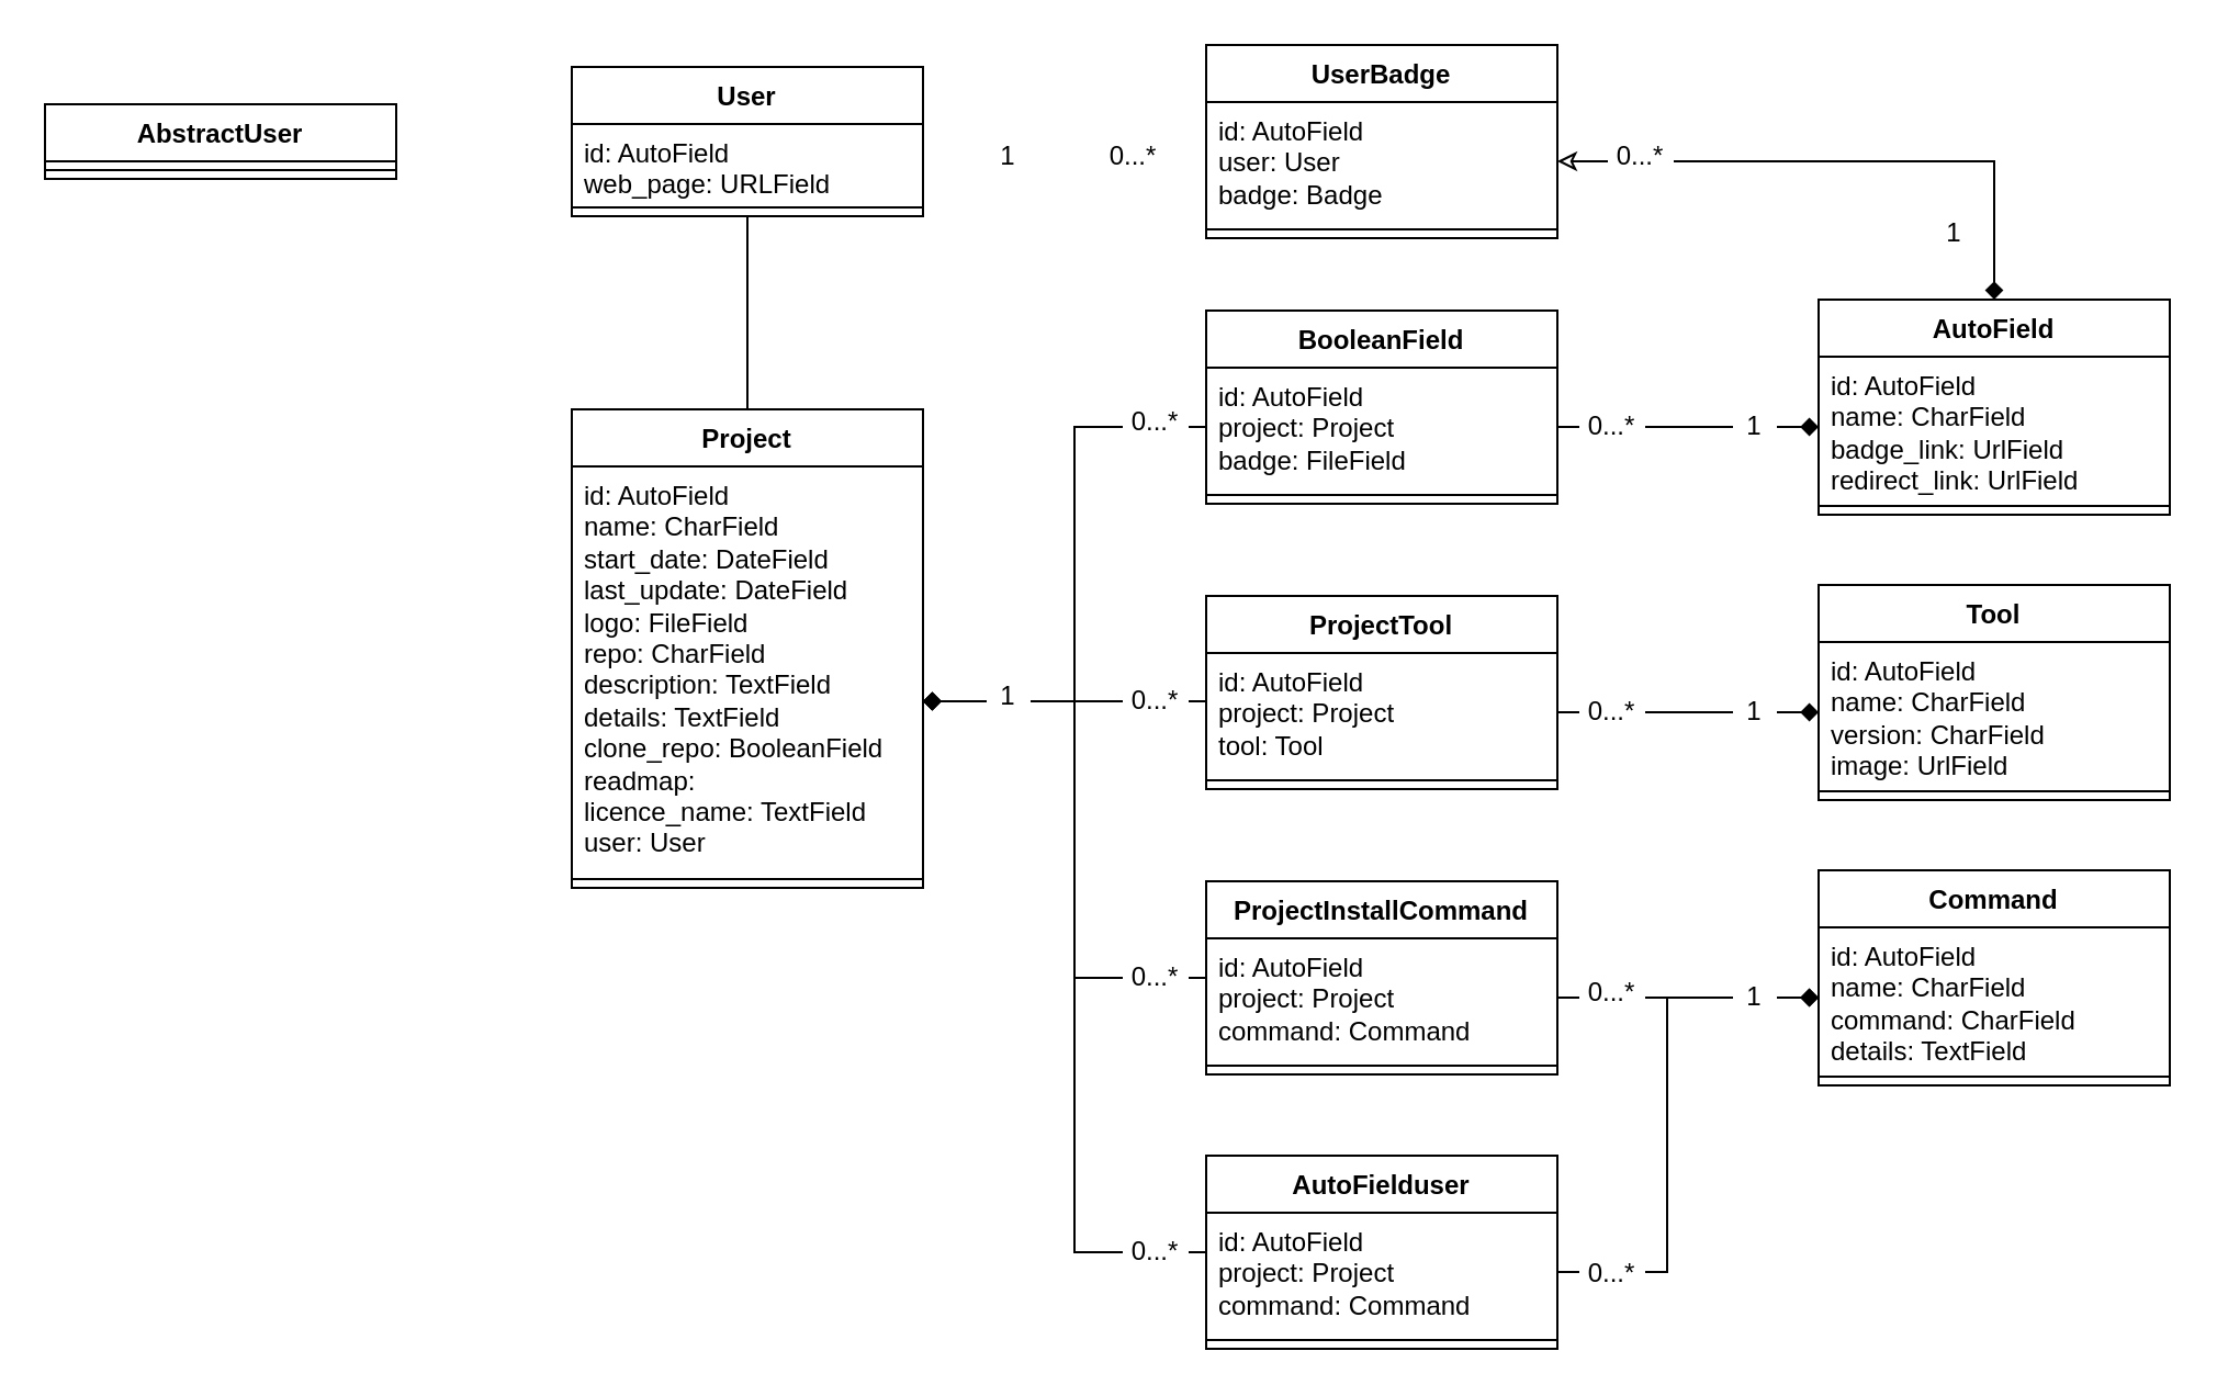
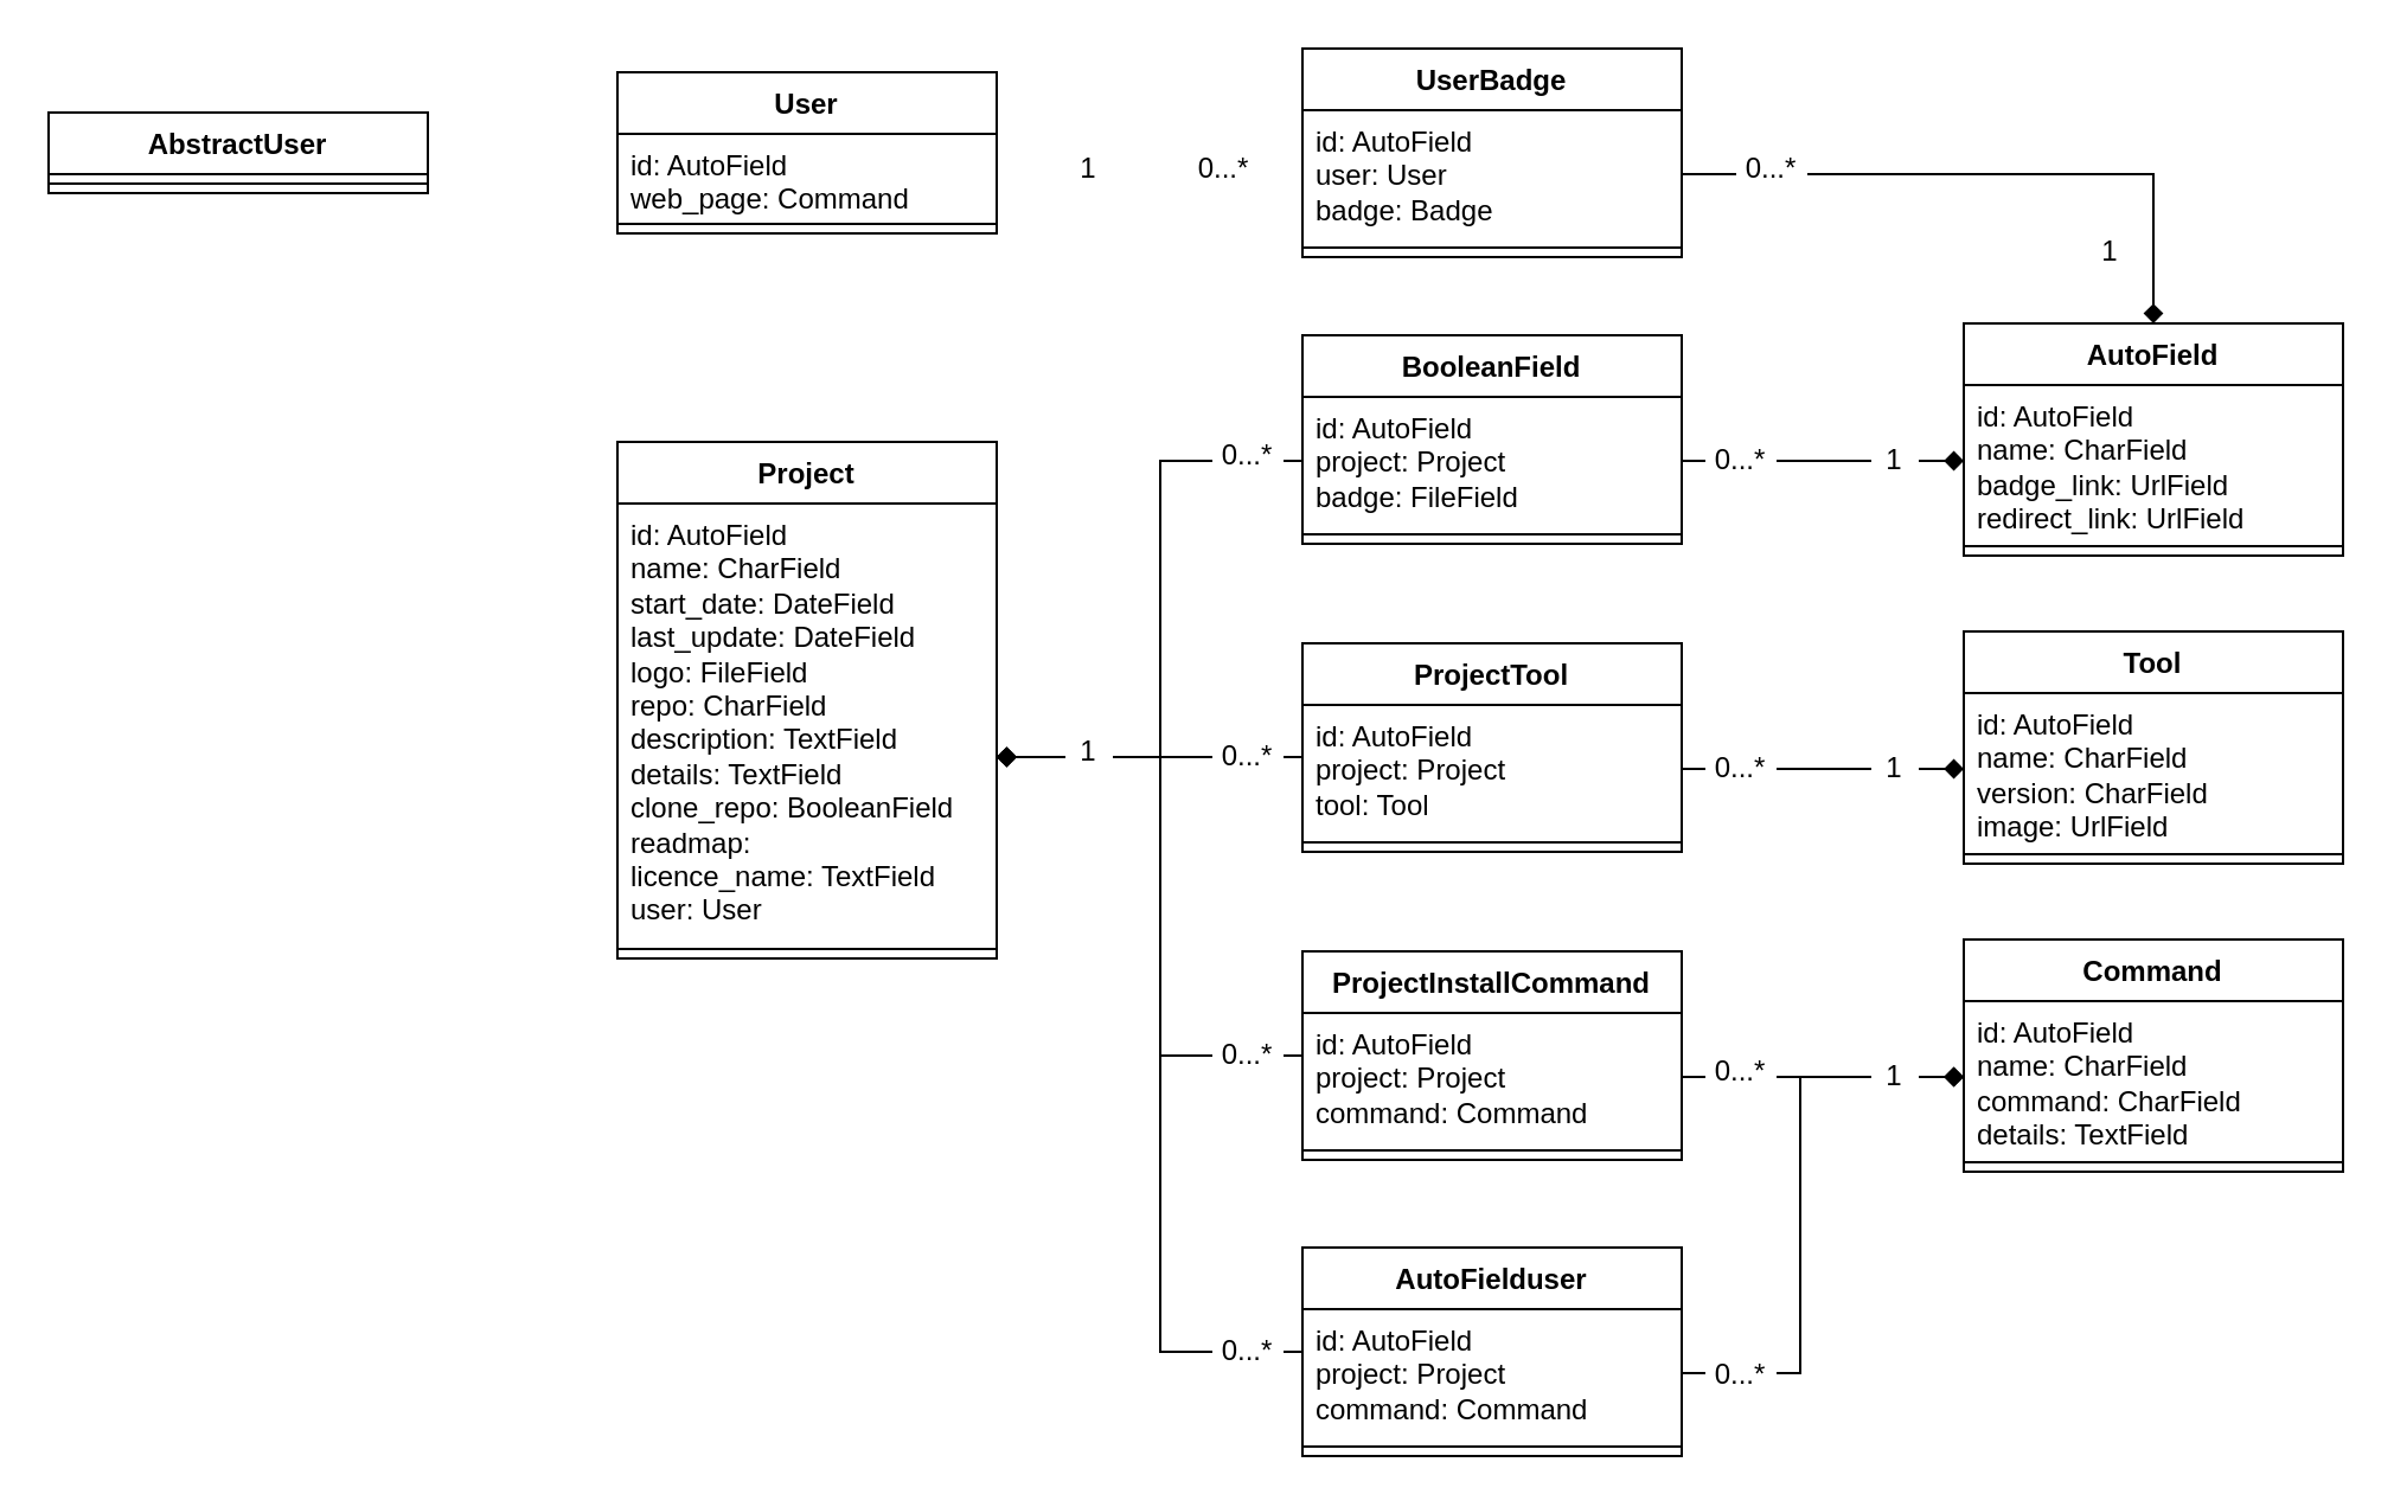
- <mxCell id="5" style="edgeStyle=orthogonalEdgeStyle;rounded=0;orthogonalLoop=1;jettySize=auto;html=1;endArrow=classic;endFill=0;startArrow=diamond;startFill=1;" edge="1" parent="1" source="6" target="22"><mxGeometry relative="1" as="geometry" /></mxCell>
+ <mxCell id="5" style="edgeStyle=orthogonalEdgeStyle;rounded=0;orthogonalLoop=1;jettySize=auto;html=1;endArrow=none;endFill=0;startArrow=diamond;startFill=1;" edge="1" parent="1" source="6" target="22"><mxGeometry relative="1" as="geometry" /></mxCell>
- <mxCell id="17" value="id: AutoField&lt;br&gt;web_page: URLField" style="text;strokeColor=none;fillColor=none;align=left;verticalAlign=top;spacingLeft=4;spacingRight=4;overflow=hidden;rotatable=0;points=[[0,0.5],[1,0.5]];portConstraint=eastwest;whiteSpace=wrap;html=1;" parent="16" vertex="1"><mxGeometry y="26" width="160" height="34" as="geometry" /></mxCell>
+ <mxCell id="17" value="id: AutoField&lt;br&gt;web_page: Command" style="text;strokeColor=none;fillColor=none;align=left;verticalAlign=top;spacingLeft=4;spacingRight=4;overflow=hidden;rotatable=0;points=[[0,0.5],[1,0.5]];portConstraint=eastwest;whiteSpace=wrap;html=1;" parent="16" vertex="1"><mxGeometry y="26" width="160" height="34" as="geometry" /></mxCell>
- <mxCell id="15" style="edgeStyle=orthogonalEdgeStyle;rounded=0;orthogonalLoop=1;jettySize=auto;html=1;endArrow=none;endFill=0;" parent="1" source="16" target="2" edge="1"><mxGeometry relative="1" as="geometry" /></mxCell>
